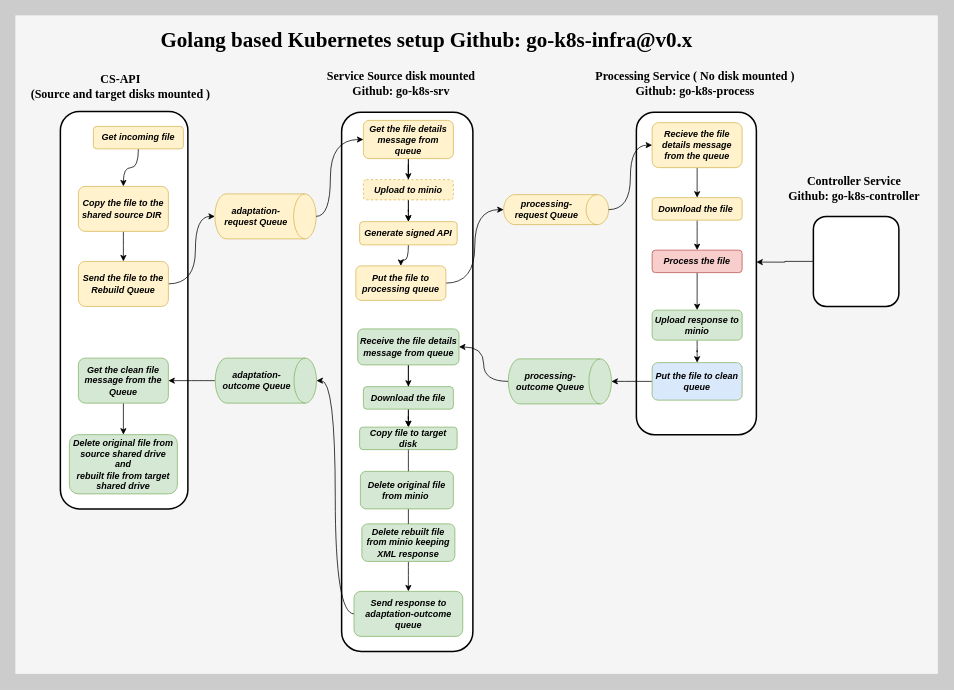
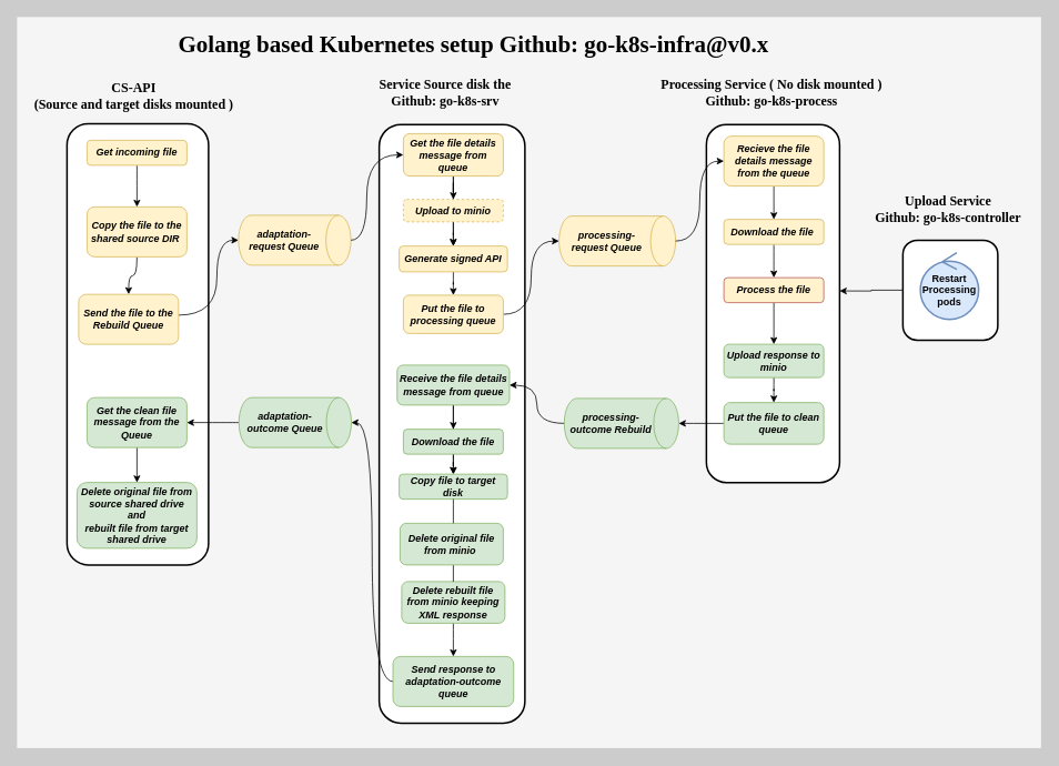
- <mxCell id="53" value="Service Source disk mounted&lt;br&gt;Github: go-k8s-srv" style="text;html=1;align=center;verticalAlign=middle;resizable=0;points=[];autosize=1;fontSize=16;fontFamily=Times New Roman;fontStyle=1;rounded=1;" parent="1" vertex="1"><mxGeometry x="429" y="90" width="210" height="40" as="geometry" /></mxCell>
+ <mxCell id="53" value="Service Source disk the&lt;br&gt;Github: go-k8s-srv" style="text;html=1;align=center;verticalAlign=middle;resizable=0;points=[];autosize=1;fontSize=16;fontFamily=Times New Roman;fontStyle=1;rounded=1;" parent="1" vertex="1"><mxGeometry x="429" y="90" width="210" height="40" as="geometry" /></mxCell>
- <mxCell id="7" value="Get incoming file" style="whiteSpace=wrap;html=1;fillColor=#fff2cc;strokeColor=#d6b656;labelBackgroundColor=none;fontStyle=3;fontFamily=Helvetica;rounded=1;" parent="1" vertex="1"><mxGeometry x="124" y="168" width="120" height="30" as="geometry" /></mxCell>
+ <mxCell id="7" value="Get incoming file" style="whiteSpace=wrap;html=1;fillColor=#fff2cc;strokeColor=#d6b656;labelBackgroundColor=none;fontStyle=3;fontFamily=Helvetica;rounded=1;" parent="1" vertex="1"><mxGeometry x="104" y="168" width="120" height="30" as="geometry" /></mxCell>
- <mxCell id="56" value="Controller Service&lt;br&gt;Github: go-k8s-controller" style="text;html=1;align=center;verticalAlign=middle;resizable=0;points=[];autosize=1;fontSize=16;fontFamily=Times New Roman;gradientColor=none;fontStyle=1;rounded=1;" parent="1" vertex="1"><mxGeometry x="1043" y="230" width="190" height="40" as="geometry" /></mxCell>
+ <mxCell id="56" value="Upload Service&lt;br&gt;Github: go-k8s-controller" style="text;html=1;align=center;verticalAlign=middle;resizable=0;points=[];autosize=1;fontSize=16;fontFamily=Times New Roman;gradientColor=none;fontStyle=1;rounded=1;" parent="1" vertex="1"><mxGeometry x="1043" y="230" width="190" height="40" as="geometry" /></mxCell>
- <mxCell id="26" value="processing-request Queue" style="shape=cylinder3;whiteSpace=wrap;html=1;boundedLbl=1;backgroundOutline=1;size=15;direction=south;fillColor=#fff2cc;strokeColor=#d6b656;fontStyle=3;rounded=1;" parent="1" vertex="1"><mxGeometry x="671" y="259" width="140" height="40" as="geometry" /></mxCell>
+ <mxCell id="26" value="processing-request Queue" style="shape=cylinder3;whiteSpace=wrap;html=1;boundedLbl=1;backgroundOutline=1;size=15;direction=south;fillColor=#fff2cc;strokeColor=#d6b656;fontStyle=3;rounded=1;" parent="1" vertex="1"><mxGeometry x="671" y="259" width="140" height="60" as="geometry" /></mxCell>
+ <mxCell id="55" value="&lt;b&gt;Restart&lt;br&gt;Processing&lt;br&gt;pods&lt;/b&gt;" style="ellipse;shape=umlControl;whiteSpace=wrap;html=1;fillColor=#dae8fc;strokeWidth=2;perimeterSpacing=0;strokeColor=#6c8ebf;" parent="1" vertex="1"><mxGeometry x="1105" y="303" width="70" height="80" as="geometry" /></mxCell>
- <mxCell id="35" value="Process the file" style="whiteSpace=wrap;html=1;fillColor=#f8cecc;strokeColor=#b85450;fontStyle=3;rounded=1;" parent="1" vertex="1"><mxGeometry x="869" y="333" width="120" height="30" as="geometry" /></mxCell>
+ <mxCell id="35" value="Process the file" style="whiteSpace=wrap;html=1;fillColor=#fff2cc;strokeColor=#b85450;fontStyle=3;rounded=1;" parent="1" vertex="1"><mxGeometry x="869" y="333" width="120" height="30" as="geometry" /></mxCell>
- <mxCell id="25" value="Put the file to processing queue" style="whiteSpace=wrap;html=1;fillColor=#fff2cc;strokeColor=#d6b656;fontStyle=3;rounded=1;" parent="1" vertex="1"><mxGeometry x="474" y="354" width="120" height="46" as="geometry" /></mxCell>
+ <mxCell id="25" value="Put the file to processing queue" style="whiteSpace=wrap;html=1;fillColor=#fff2cc;strokeColor=#d6b656;fontStyle=3;rounded=1;" parent="1" vertex="1"><mxGeometry x="484" y="354" width="120" height="46" as="geometry" /></mxCell>
- <mxCell id="11" value="Send the file to the Rebuild Queue" style="whiteSpace=wrap;html=1;fillColor=#fff2cc;strokeColor=#d6b656;fontStyle=3;rounded=1;" parent="1" vertex="1"><mxGeometry x="104" y="348" width="120" height="60" as="geometry" /></mxCell>
+ <mxCell id="11" value="Send the file to the Rebuild Queue" style="whiteSpace=wrap;html=1;fillColor=#fff2cc;strokeColor=#d6b656;fontStyle=3;rounded=1;" parent="1" vertex="1"><mxGeometry x="94" y="353" width="120" height="60" as="geometry" /></mxCell>
- <mxCell id="51" value="processing-outcome Queue" style="shape=cylinder3;whiteSpace=wrap;html=1;boundedLbl=1;backgroundOutline=1;size=15;direction=south;fillColor=#d5e8d4;strokeColor=#82b366;fontStyle=3;rounded=1;" parent="1" vertex="1"><mxGeometry x="677.25" y="478" width="137.5" height="60" as="geometry" /></mxCell>
+ <mxCell id="51" value="processing-outcome Rebuild" style="shape=cylinder3;whiteSpace=wrap;html=1;boundedLbl=1;backgroundOutline=1;size=15;direction=south;fillColor=#d5e8d4;strokeColor=#82b366;fontStyle=3;rounded=1;" parent="1" vertex="1"><mxGeometry x="677.25" y="478" width="137.5" height="60" as="geometry" /></mxCell>
- <mxCell id="37" value="Put the file to clean queue" style="whiteSpace=wrap;html=1;fillColor=#dae8fc;strokeColor=#82b366;fontStyle=3;labelBorderColor=none;rounded=1;" parent="1" vertex="1"><mxGeometry x="869" y="483" width="120" height="50" as="geometry" /></mxCell>
+ <mxCell id="37" value="Put the file to clean queue" style="whiteSpace=wrap;html=1;fillColor=#d5e8d4;strokeColor=#82b366;fontStyle=3;labelBorderColor=none;rounded=1;" parent="1" vertex="1"><mxGeometry x="869" y="483" width="120" height="50" as="geometry" /></mxCell>
